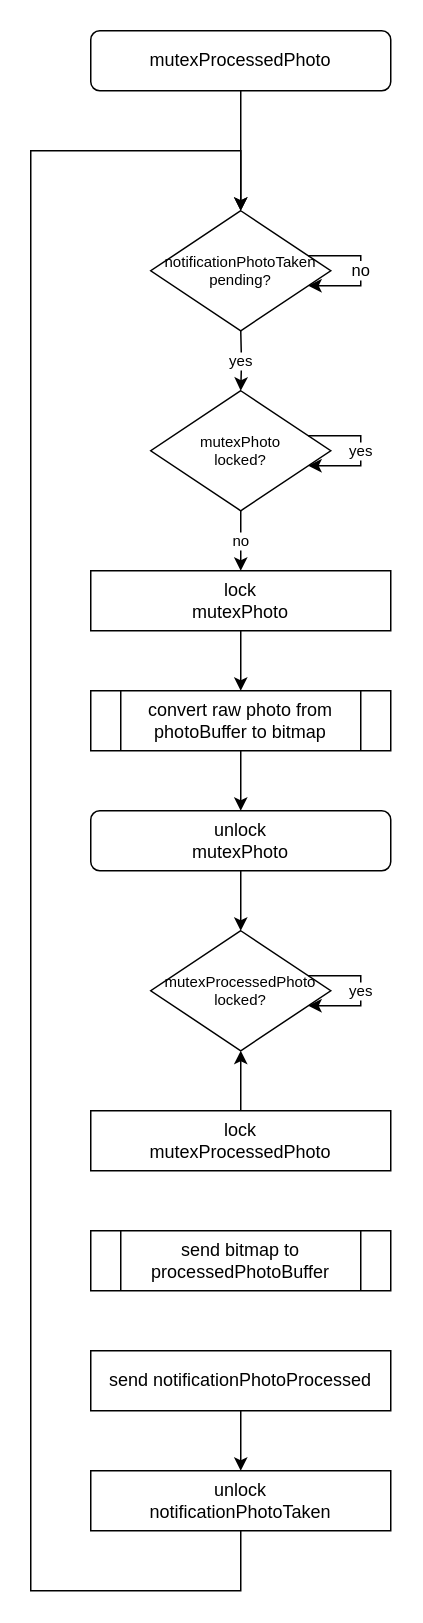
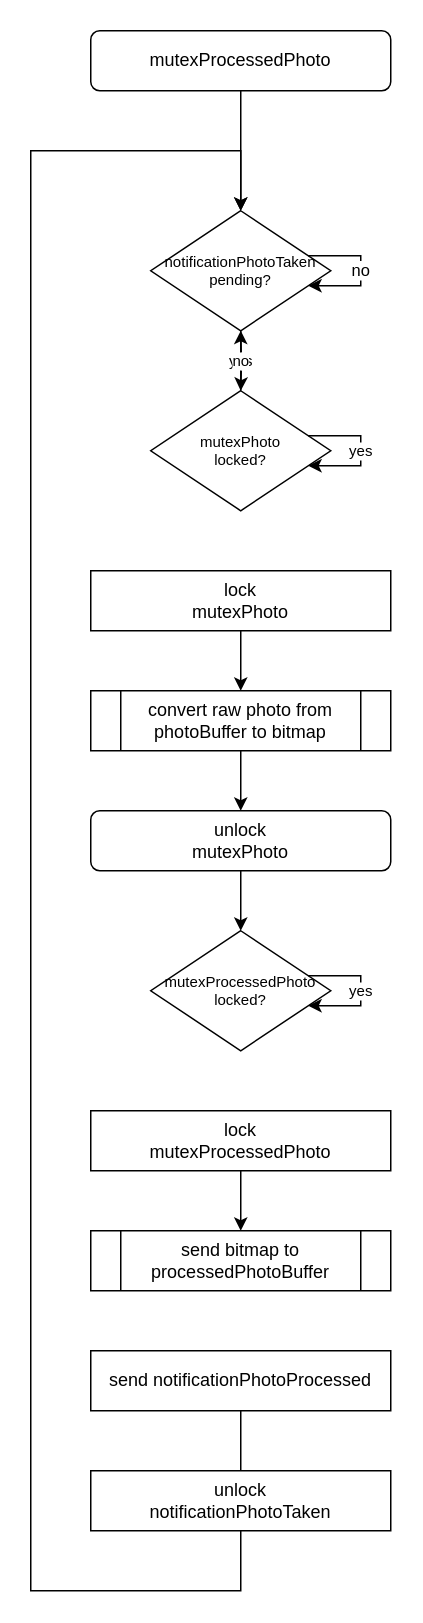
- <mxCell id="7" value="no" style="edgeStyle=orthogonalEdgeStyle;rounded=0;orthogonalLoop=1;jettySize=auto;html=1;fontSize=10;" parent="1" source="8" target="6" edge="1"><mxGeometry relative="1" as="geometry" /></mxCell>
+ <mxCell id="7" value="no" style="edgeStyle=orthogonalEdgeStyle;rounded=0;orthogonalLoop=1;jettySize=auto;html=1;fontSize=10;" parent="1" source="8" target="16" edge="1"><mxGeometry relative="1" as="geometry" /></mxCell>
- <mxCell id="22" value="" style="edgeStyle=orthogonalEdgeStyle;rounded=0;orthogonalLoop=1;jettySize=auto;html=1;" parent="1" source="23" target="20" edge="1"><mxGeometry relative="1" as="geometry" /></mxCell>
+ <mxCell id="22" value="" style="edgeStyle=orthogonalEdgeStyle;rounded=0;orthogonalLoop=1;jettySize=auto;html=1;" parent="1" source="23" target="15" edge="1"><mxGeometry relative="1" as="geometry" /></mxCell>
- <mxCell id="11" style="edgeStyle=orthogonalEdgeStyle;rounded=0;orthogonalLoop=1;jettySize=auto;html=1;" parent="1" source="12" target="24" edge="1"><mxGeometry relative="1" as="geometry" /></mxCell>
+ <mxCell id="11" style="edgeStyle=orthogonalEdgeStyle;rounded=0;orthogonalLoop=1;jettySize=auto;html=1;endArrow=none;" parent="1" source="12" target="24" edge="1"><mxGeometry relative="1" as="geometry" /></mxCell>
